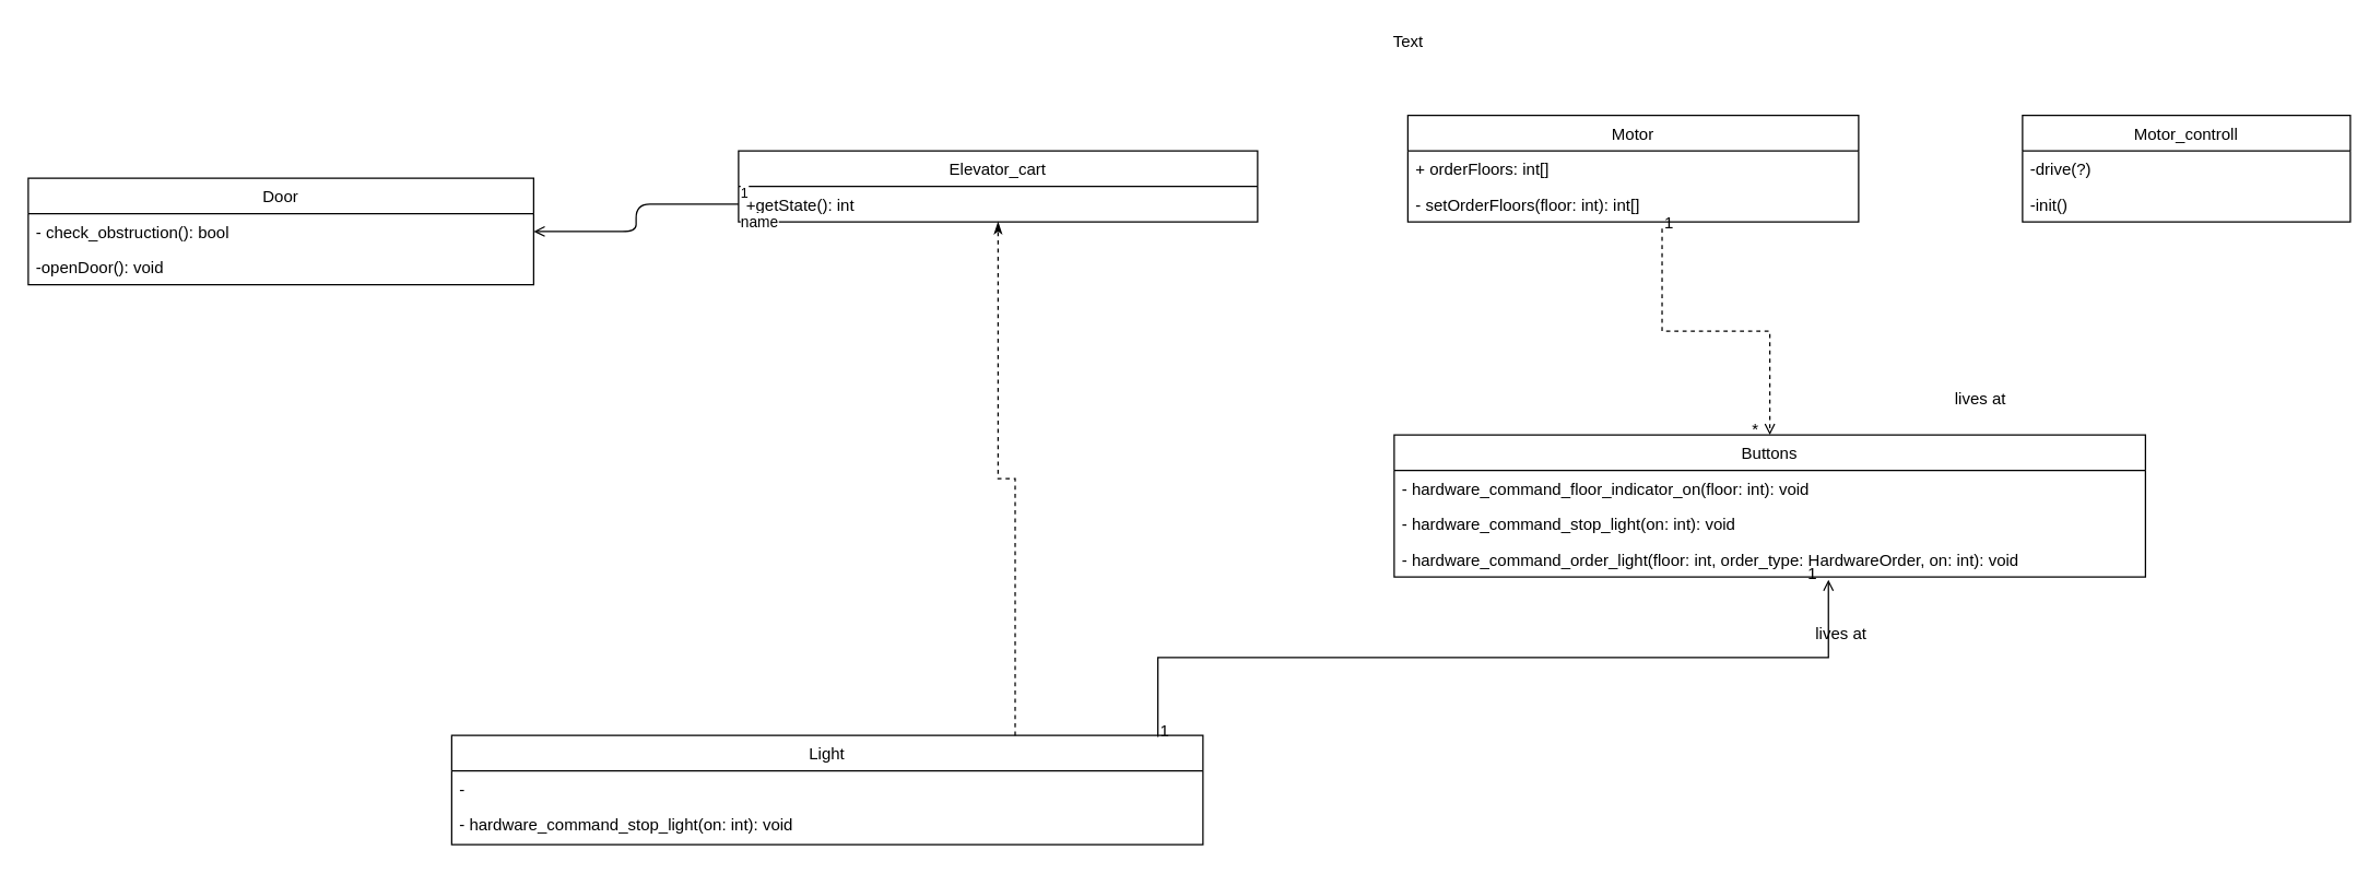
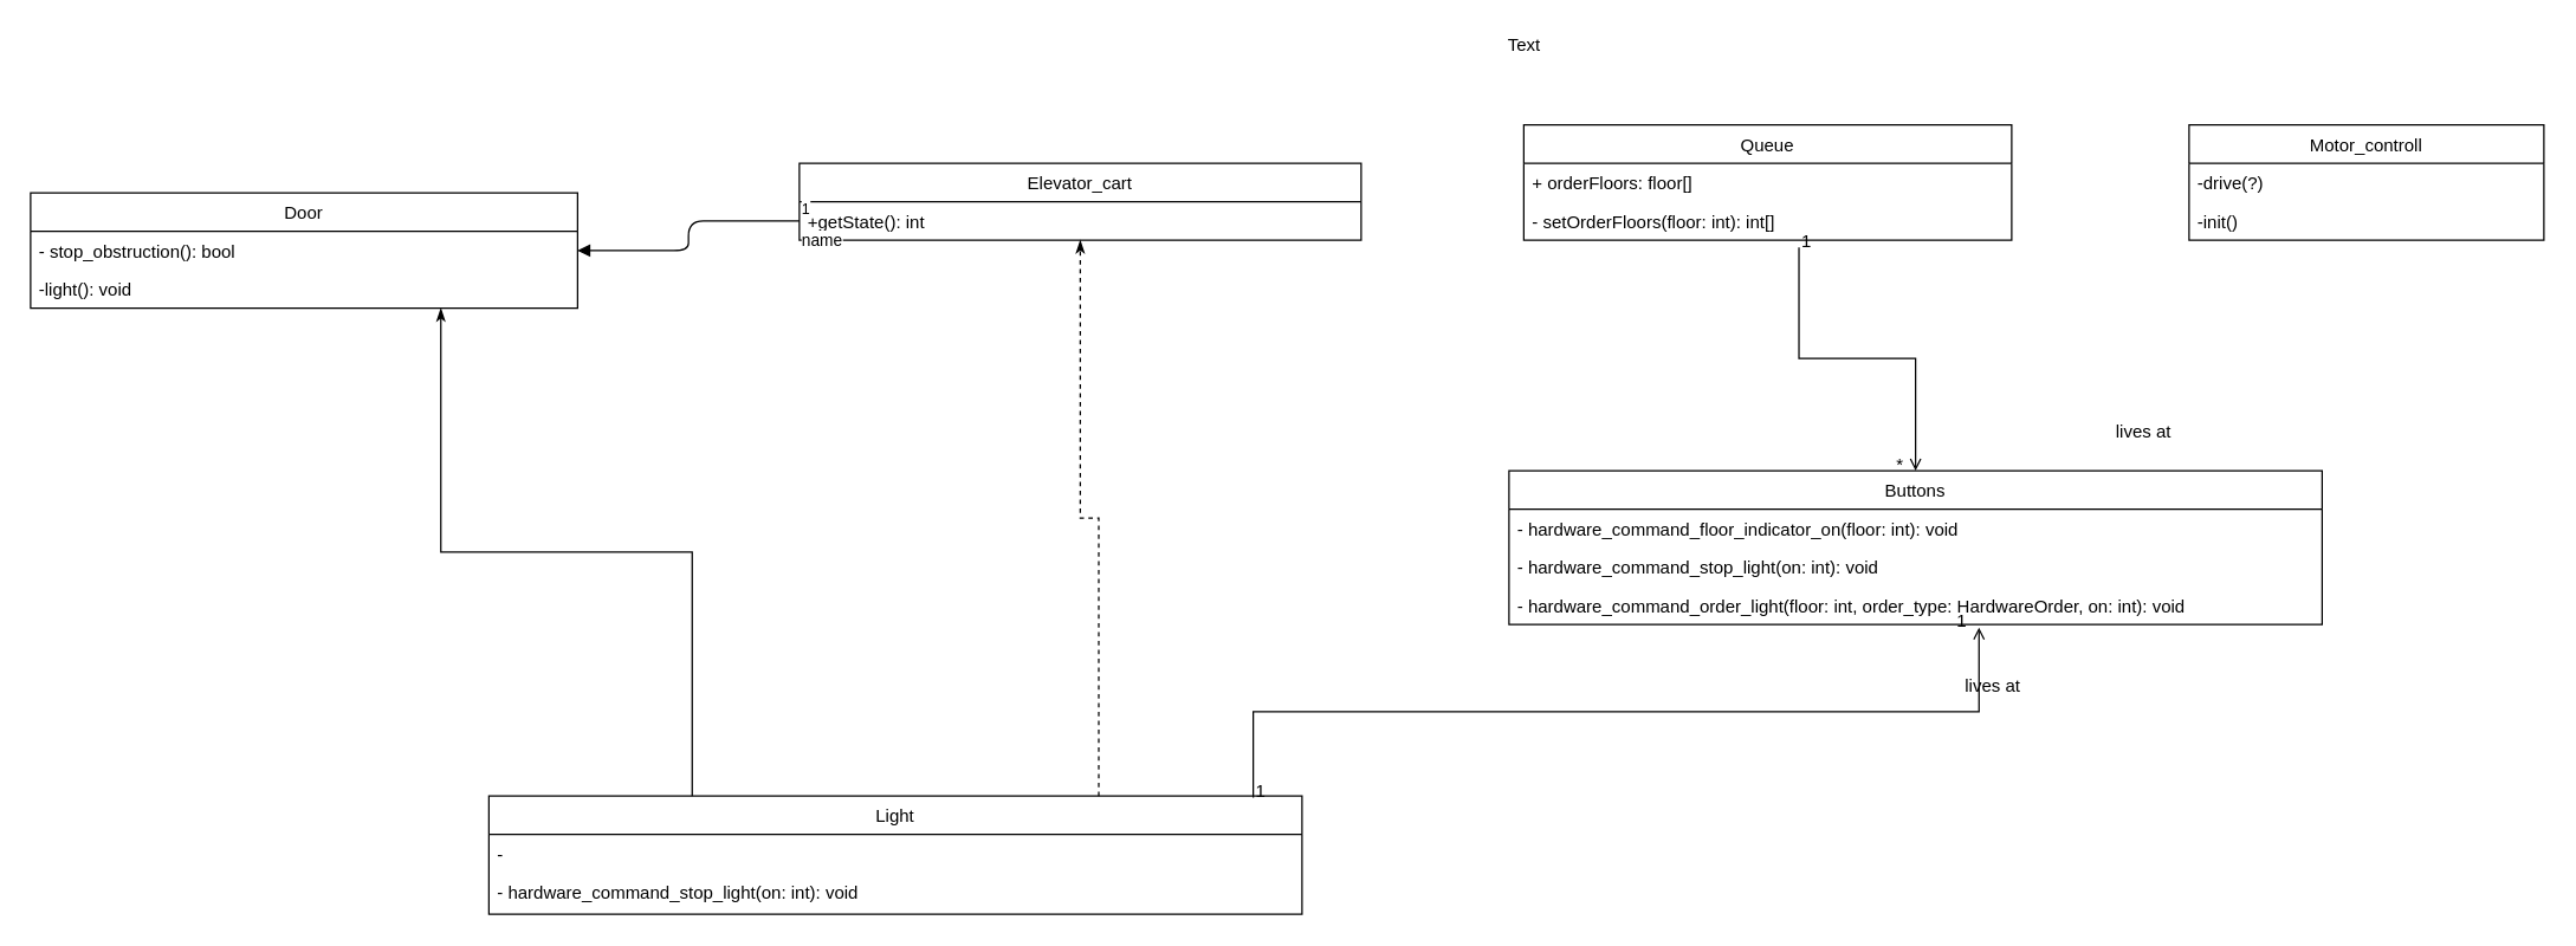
- <mxCell id="8" value="Motor" style="swimlane;fontStyle=0;childLayout=stackLayout;horizontal=1;startSize=26;fillColor=none;horizontalStack=0;resizeParent=1;resizeParentMax=0;resizeLast=0;collapsible=1;marginBottom=0;" vertex="1" parent="1"><mxGeometry x="1030" y="84" width="330" height="78" as="geometry" /></mxCell>
+ <mxCell id="8" value="Queue" style="swimlane;fontStyle=0;childLayout=stackLayout;horizontal=1;startSize=26;fillColor=none;horizontalStack=0;resizeParent=1;resizeParentMax=0;resizeLast=0;collapsible=1;marginBottom=0;" vertex="1" parent="1"><mxGeometry x="1030" y="84" width="330" height="78" as="geometry" /></mxCell>
- <mxCell id="9" value="+ orderFloors: int[]" style="text;strokeColor=none;fillColor=none;align=left;verticalAlign=top;spacingLeft=4;spacingRight=4;overflow=hidden;rotatable=0;points=[[0,0.5],[1,0.5]];portConstraint=eastwest;" vertex="1" parent="8"><mxGeometry y="26" width="330" height="26" as="geometry" /></mxCell>
+ <mxCell id="9" value="+ orderFloors: floor[]" style="text;strokeColor=none;fillColor=none;align=left;verticalAlign=top;spacingLeft=4;spacingRight=4;overflow=hidden;rotatable=0;points=[[0,0.5],[1,0.5]];portConstraint=eastwest;" vertex="1" parent="8"><mxGeometry y="26" width="330" height="26" as="geometry" /></mxCell>
- <mxCell id="30" value="name" style="endArrow=open;endFill=1;html=1;edgeStyle=orthogonalEdgeStyle;align=left;verticalAlign=top;exitX=0;exitY=0.5;exitDx=0;exitDy=0;entryX=1;entryY=0.5;entryDx=0;entryDy=0;" edge="1" parent="1" source="7" target="16"><mxGeometry x="-1" relative="1" as="geometry"><mxPoint x="610" y="250" as="sourcePoint" /><mxPoint x="450" y="214" as="targetPoint" /></mxGeometry></mxCell>
+ <mxCell id="30" value="name" style="endArrow=block;endFill=1;html=1;edgeStyle=orthogonalEdgeStyle;align=left;verticalAlign=top;exitX=0;exitY=0.5;exitDx=0;exitDy=0;entryX=1;entryY=0.5;entryDx=0;entryDy=0;" edge="1" parent="1" source="7" target="16"><mxGeometry x="-1" relative="1" as="geometry"><mxPoint x="610" y="250" as="sourcePoint" /><mxPoint x="450" y="214" as="targetPoint" /></mxGeometry></mxCell>
- <mxCell id="17" value="- check_obstruction(): bool" style="text;strokeColor=none;fillColor=none;align=left;verticalAlign=top;spacingLeft=4;spacingRight=4;overflow=hidden;rotatable=0;points=[[0,0.5],[1,0.5]];portConstraint=eastwest;" vertex="1" parent="16"><mxGeometry y="26" width="370" height="26" as="geometry" /></mxCell>
+ <mxCell id="17" value="- stop_obstruction(): bool" style="text;strokeColor=none;fillColor=none;align=left;verticalAlign=top;spacingLeft=4;spacingRight=4;overflow=hidden;rotatable=0;points=[[0,0.5],[1,0.5]];portConstraint=eastwest;" vertex="1" parent="16"><mxGeometry y="26" width="370" height="26" as="geometry" /></mxCell>
- <mxCell id="18" value="-openDoor(): void" style="text;strokeColor=none;fillColor=none;align=left;verticalAlign=top;spacingLeft=4;spacingRight=4;overflow=hidden;rotatable=0;points=[[0,0.5],[1,0.5]];portConstraint=eastwest;" vertex="1" parent="16"><mxGeometry y="52" width="370" height="26" as="geometry" /></mxCell>
+ <mxCell id="18" value="-light(): void" style="text;strokeColor=none;fillColor=none;align=left;verticalAlign=top;spacingLeft=4;spacingRight=4;overflow=hidden;rotatable=0;points=[[0,0.5],[1,0.5]];portConstraint=eastwest;" vertex="1" parent="16"><mxGeometry y="52" width="370" height="26" as="geometry" /></mxCell>
- <mxCell id="2" value="" style="endArrow=open;shadow=0;strokeWidth=1;strokeColor=#000000;rounded=0;endFill=1;edgeStyle=elbowEdgeStyle;elbow=vertical;entryX=0.5;entryY=0;entryDx=0;entryDy=0;exitX=0.564;exitY=1.192;exitDx=0;exitDy=0;exitPerimeter=0;dashed=1;" parent="1" source="10" target="22" edge="1"><mxGeometry x="0.5" y="41" relative="1" as="geometry"><mxPoint x="1250" y="248" as="sourcePoint" /><mxPoint x="1270" y="274" as="targetPoint" /><mxPoint x="-40" y="32" as="offset" /></mxGeometry></mxCell>
+ <mxCell id="2" value="" style="endArrow=open;shadow=0;strokeWidth=1;strokeColor=#000000;rounded=0;endFill=1;edgeStyle=elbowEdgeStyle;elbow=vertical;entryX=0.5;entryY=0;entryDx=0;entryDy=0;exitX=0.564;exitY=1.192;exitDx=0;exitDy=0;exitPerimeter=0;" parent="1" source="10" target="22" edge="1"><mxGeometry x="0.5" y="41" relative="1" as="geometry"><mxPoint x="1250" y="248" as="sourcePoint" /><mxPoint x="1270" y="274" as="targetPoint" /><mxPoint x="-40" y="32" as="offset" /></mxGeometry></mxCell>
+ <mxCell id="12" style="edgeStyle=orthogonalEdgeStyle;rounded=0;orthogonalLoop=1;jettySize=auto;html=1;exitX=0.25;exitY=0;exitDx=0;exitDy=0;entryX=0.75;entryY=1;entryDx=0;entryDy=0;endArrow=classicThin;endFill=1;" edge="1" parent="1" source="13" target="16"><mxGeometry relative="1" as="geometry" /></mxCell>
